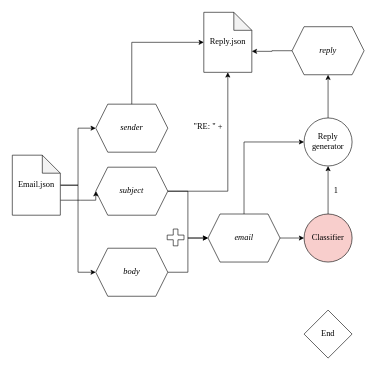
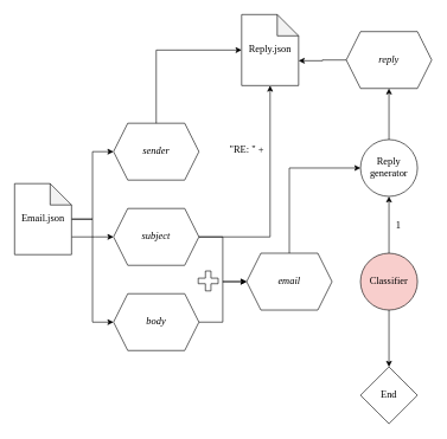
- <mxCell id="4" value="&lt;i&gt;&lt;font style=&quot;font-size: 14px;&quot; face=&quot;Times New Roman&quot;&gt;subject&lt;/font&gt;&lt;/i&gt;" style="shape=hexagon;perimeter=hexagonPerimeter2;whiteSpace=wrap;html=1;fixedSize=1;" vertex="1" parent="1"><mxGeometry x="159" y="278" width="120" height="80" as="geometry" /></mxCell>
+ <mxCell id="4" value="&lt;i&gt;&lt;font style=&quot;font-size: 14px;&quot; face=&quot;Times New Roman&quot;&gt;subject&lt;/font&gt;&lt;/i&gt;" style="shape=hexagon;perimeter=hexagonPerimeter2;whiteSpace=wrap;html=1;fixedSize=1;" vertex="1" parent="1"><mxGeometry x="159" y="293" width="120" height="80" as="geometry" /></mxCell>
- <mxCell id="11" value="" style="edgeStyle=orthogonalEdgeStyle;rounded=0;orthogonalLoop=1;jettySize=auto;html=1;" edge="1" parent="1" source="13" target="17"><mxGeometry relative="1" as="geometry" /></mxCell>
+ <mxCell id="15" value="" style="edgeStyle=orthogonalEdgeStyle;rounded=0;orthogonalLoop=1;jettySize=auto;html=1;" edge="1" parent="1" source="17" target="18"><mxGeometry relative="1" as="geometry" /></mxCell>
